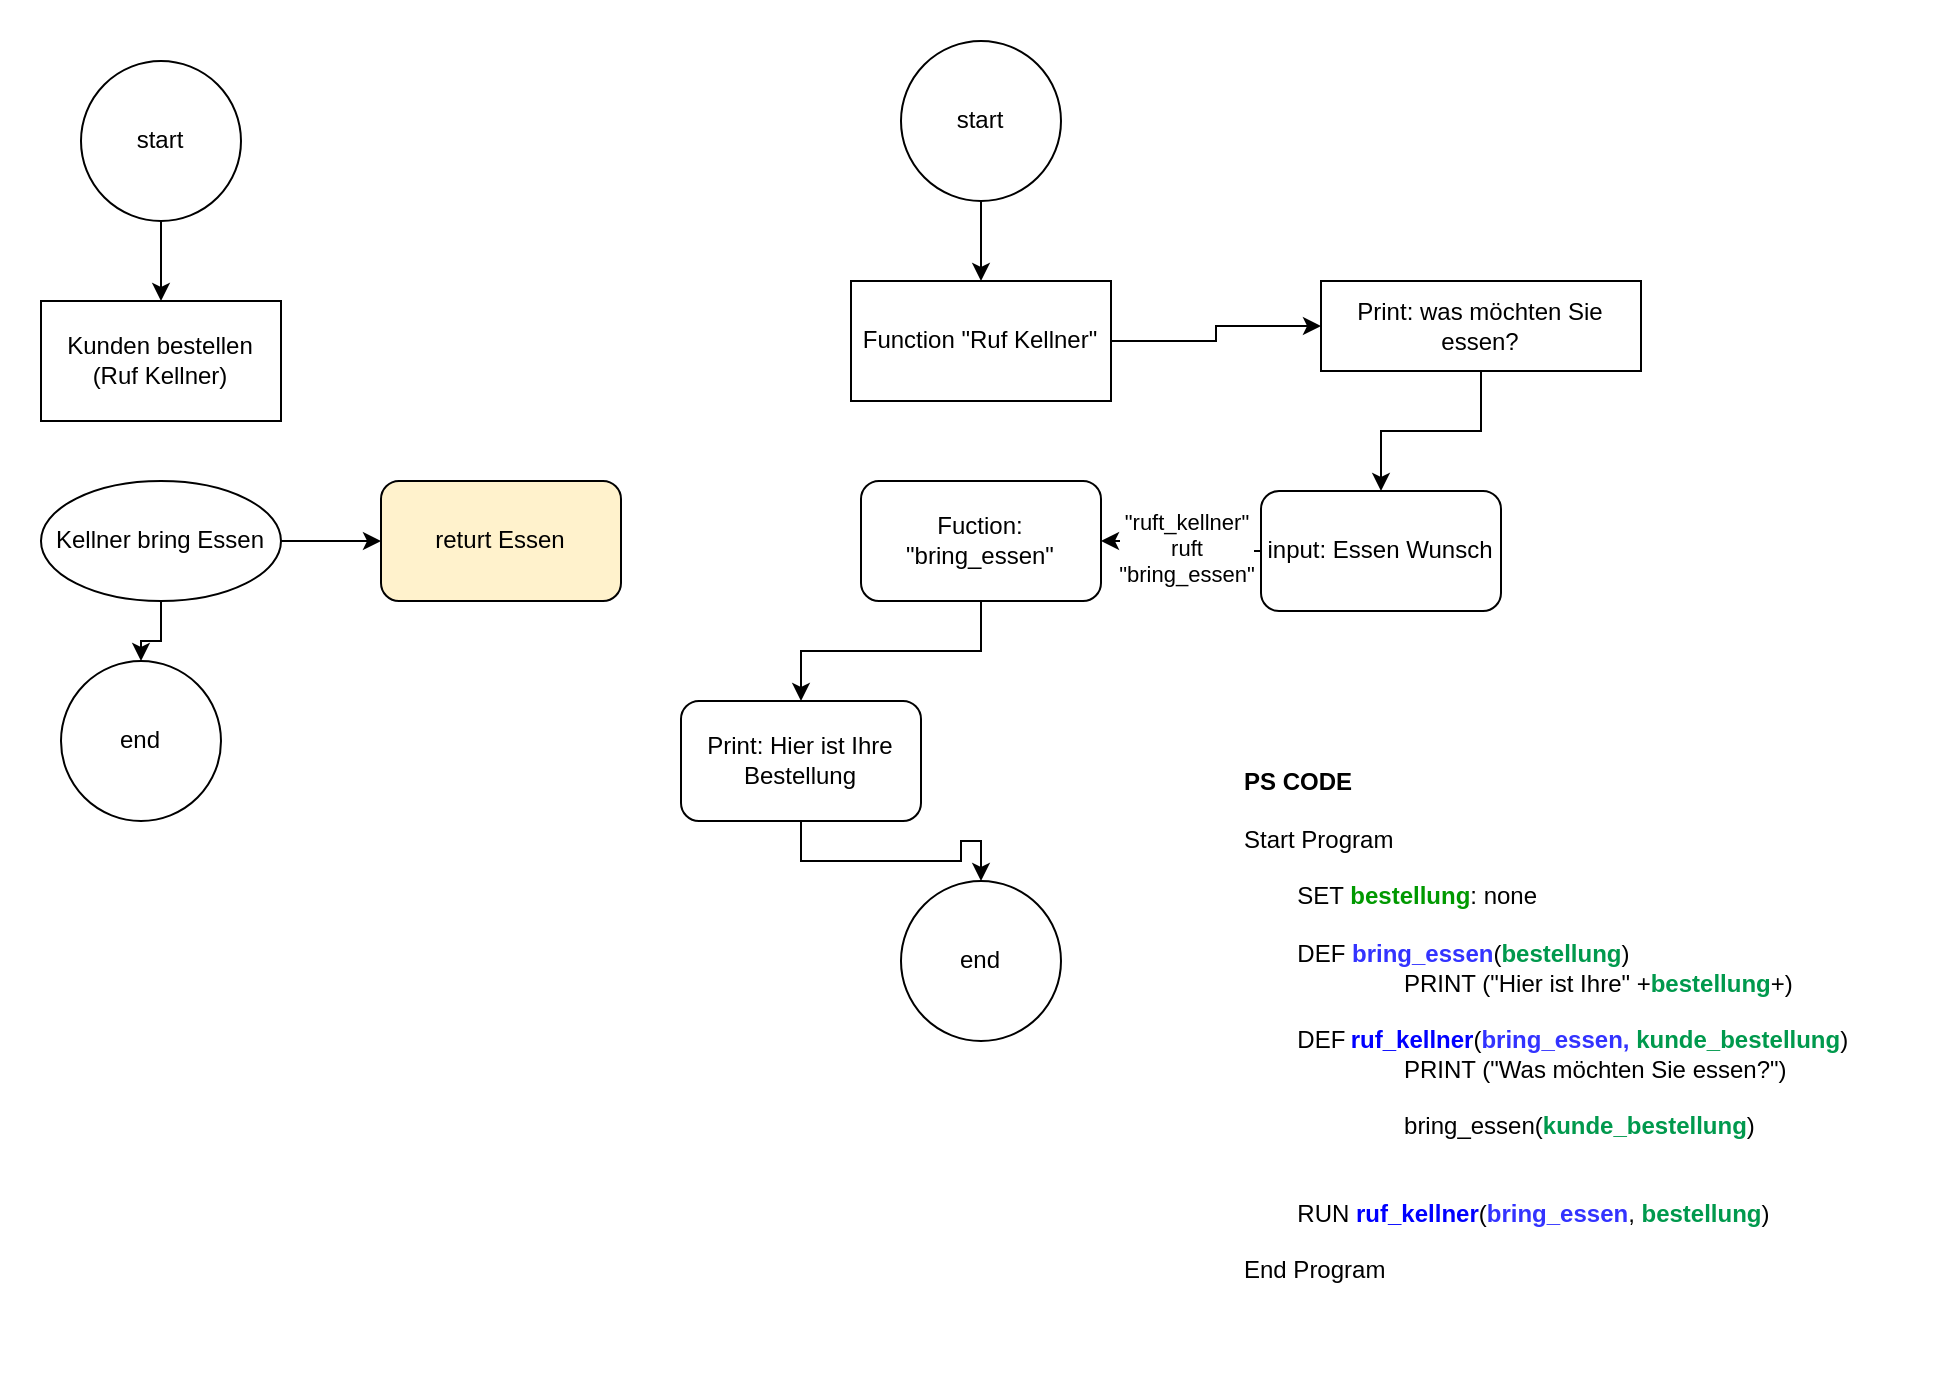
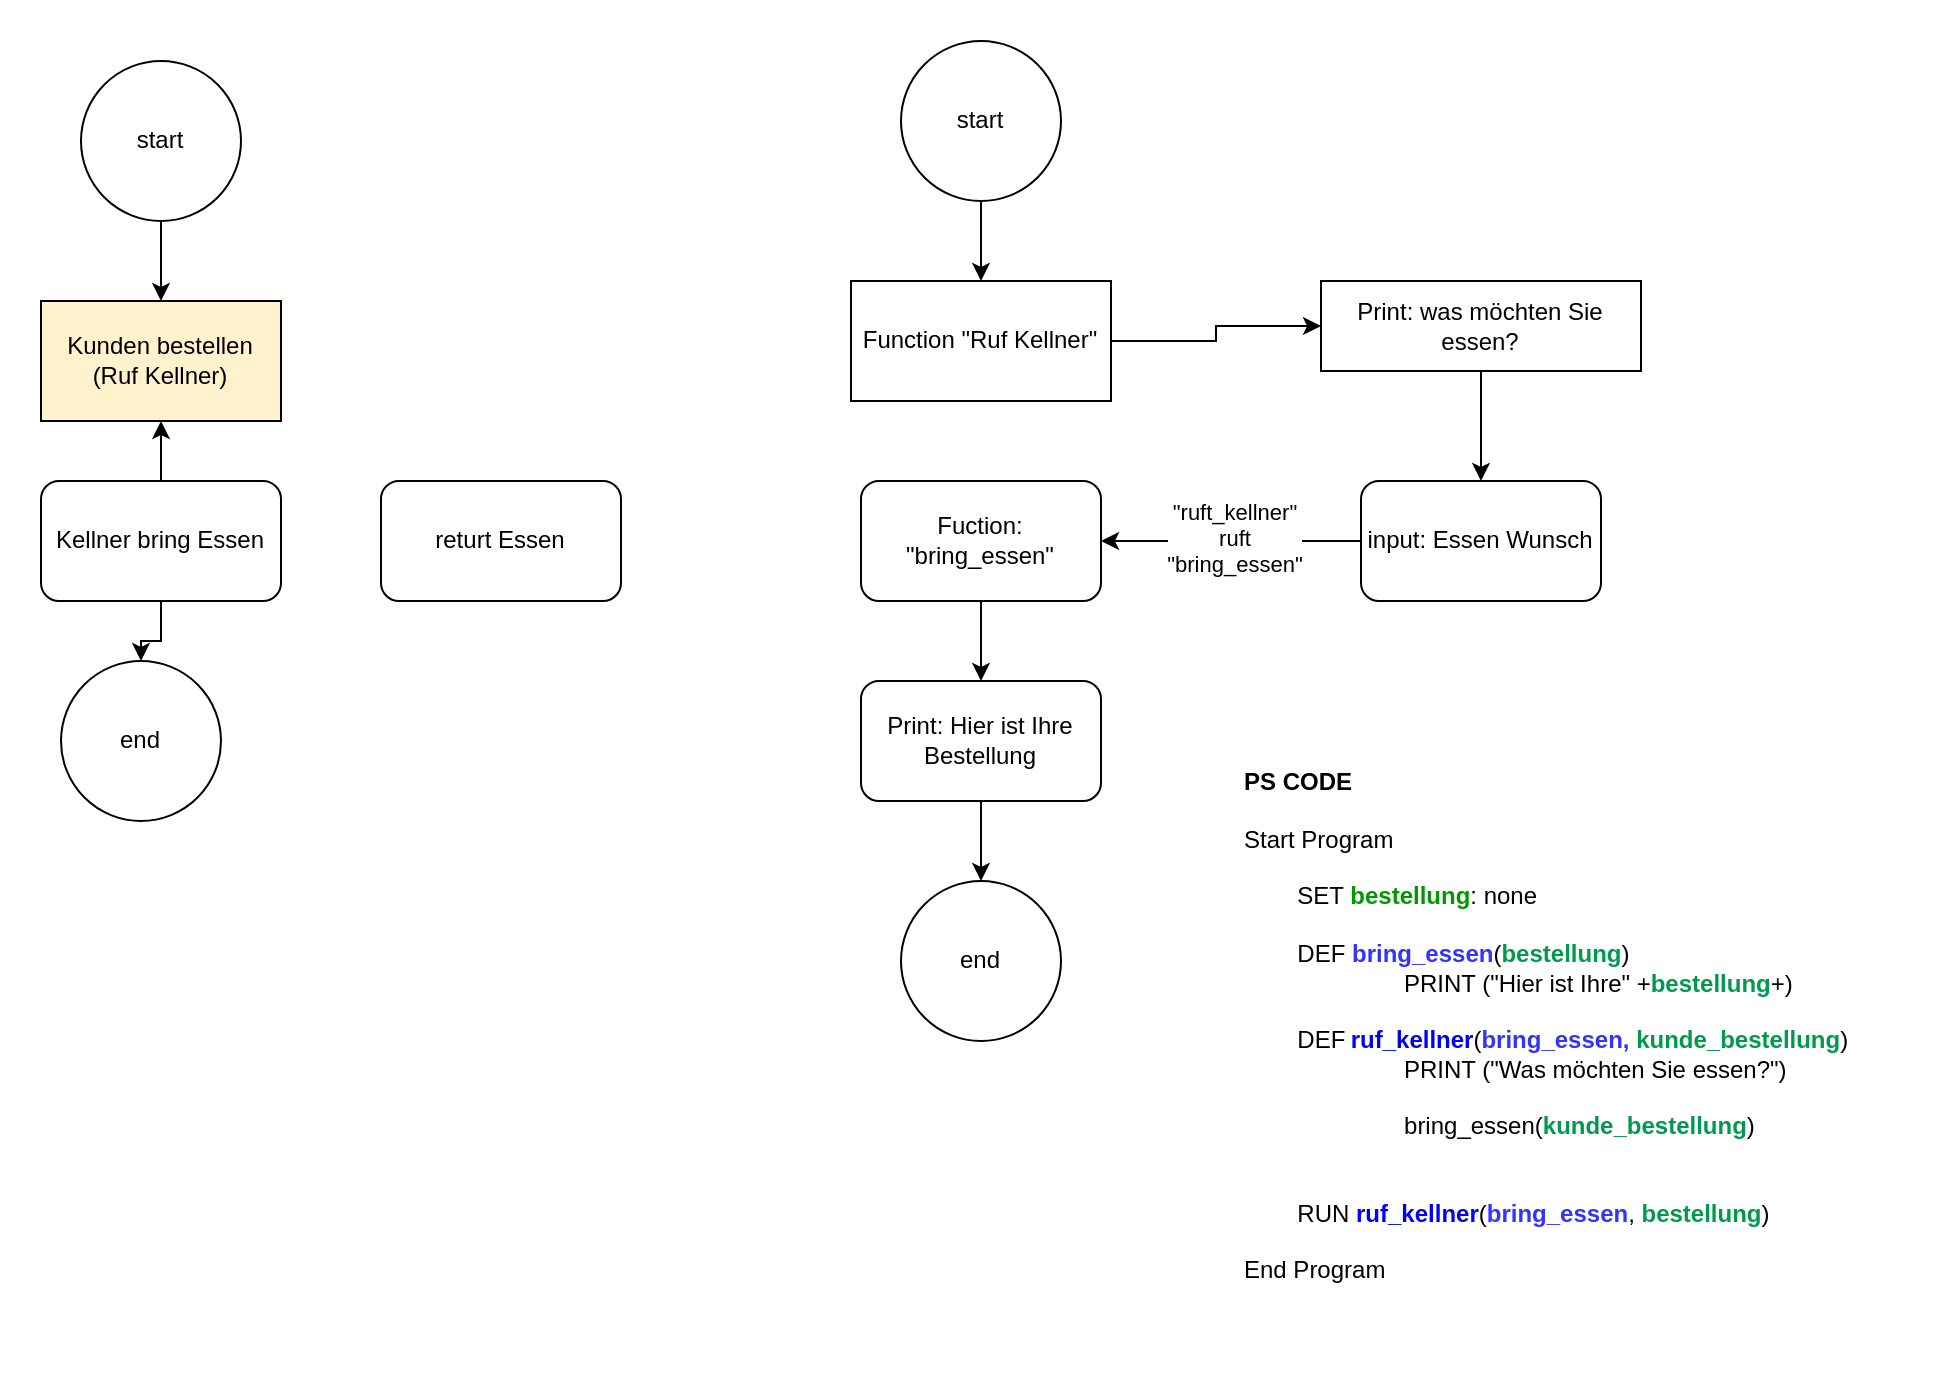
- <mxCell id="4" value="Kunden bestellen&lt;div&gt;(Ruf Kellner)&lt;/div&gt;" style="whiteSpace=wrap;html=1;" vertex="1" parent="1"><mxGeometry x="20" y="150" width="120" height="60" as="geometry" /></mxCell>
+ <mxCell id="4" value="Kunden bestellen&lt;div&gt;(Ruf Kellner)&lt;/div&gt;" style="whiteSpace=wrap;html=1;fillColor=#fff2cc;" vertex="1" parent="1"><mxGeometry x="20" y="150" width="120" height="60" as="geometry" /></mxCell>
- <mxCell id="7" value="Kellner bring Essen" style="ellipse;whiteSpace=wrap;html=1;" vertex="1" parent="1"><mxGeometry x="20" y="240" width="120" height="60" as="geometry" /></mxCell>
+ <mxCell id="7" value="Kellner bring Essen" style="rounded=1;whiteSpace=wrap;html=1;" vertex="1" parent="1"><mxGeometry x="20" y="240" width="120" height="60" as="geometry" /></mxCell>
- <mxCell id="5" value="" style="edgeStyle=orthogonalEdgeStyle;rounded=0;orthogonalLoop=1;jettySize=auto;html=1;" edge="1" parent="1" source="7" target="8"><mxGeometry relative="1" as="geometry" /></mxCell>
+ <mxCell id="5" value="" style="edgeStyle=orthogonalEdgeStyle;rounded=0;orthogonalLoop=1;jettySize=auto;html=1;" edge="1" parent="1" source="7" target="4"><mxGeometry relative="1" as="geometry" /></mxCell>
- <mxCell id="8" value="returt Essen" style="rounded=1;whiteSpace=wrap;html=1;fillColor=#fff2cc;" vertex="1" parent="1"><mxGeometry x="190" y="240" width="120" height="60" as="geometry" /></mxCell>
+ <mxCell id="8" value="returt Essen" style="rounded=1;whiteSpace=wrap;html=1;" vertex="1" parent="1"><mxGeometry x="190" y="240" width="120" height="60" as="geometry" /></mxCell>
- <mxCell id="18" value="input: Essen Wunsch" style="rounded=1;whiteSpace=wrap;html=1;" vertex="1" parent="1"><mxGeometry x="630" y="245" width="120" height="60" as="geometry" /></mxCell>
+ <mxCell id="18" value="input: Essen Wunsch" style="rounded=1;whiteSpace=wrap;html=1;" vertex="1" parent="1"><mxGeometry x="680" y="240" width="120" height="60" as="geometry" /></mxCell>
- <mxCell id="20" value="Print: Hier ist Ihre Bestellung" style="whiteSpace=wrap;html=1;rounded=1;" vertex="1" parent="1"><mxGeometry x="340" y="350" width="120" height="60" as="geometry" /></mxCell>
+ <mxCell id="20" value="Print: Hier ist Ihre Bestellung" style="whiteSpace=wrap;html=1;rounded=1;" vertex="1" parent="1"><mxGeometry x="430" y="340" width="120" height="60" as="geometry" /></mxCell>
